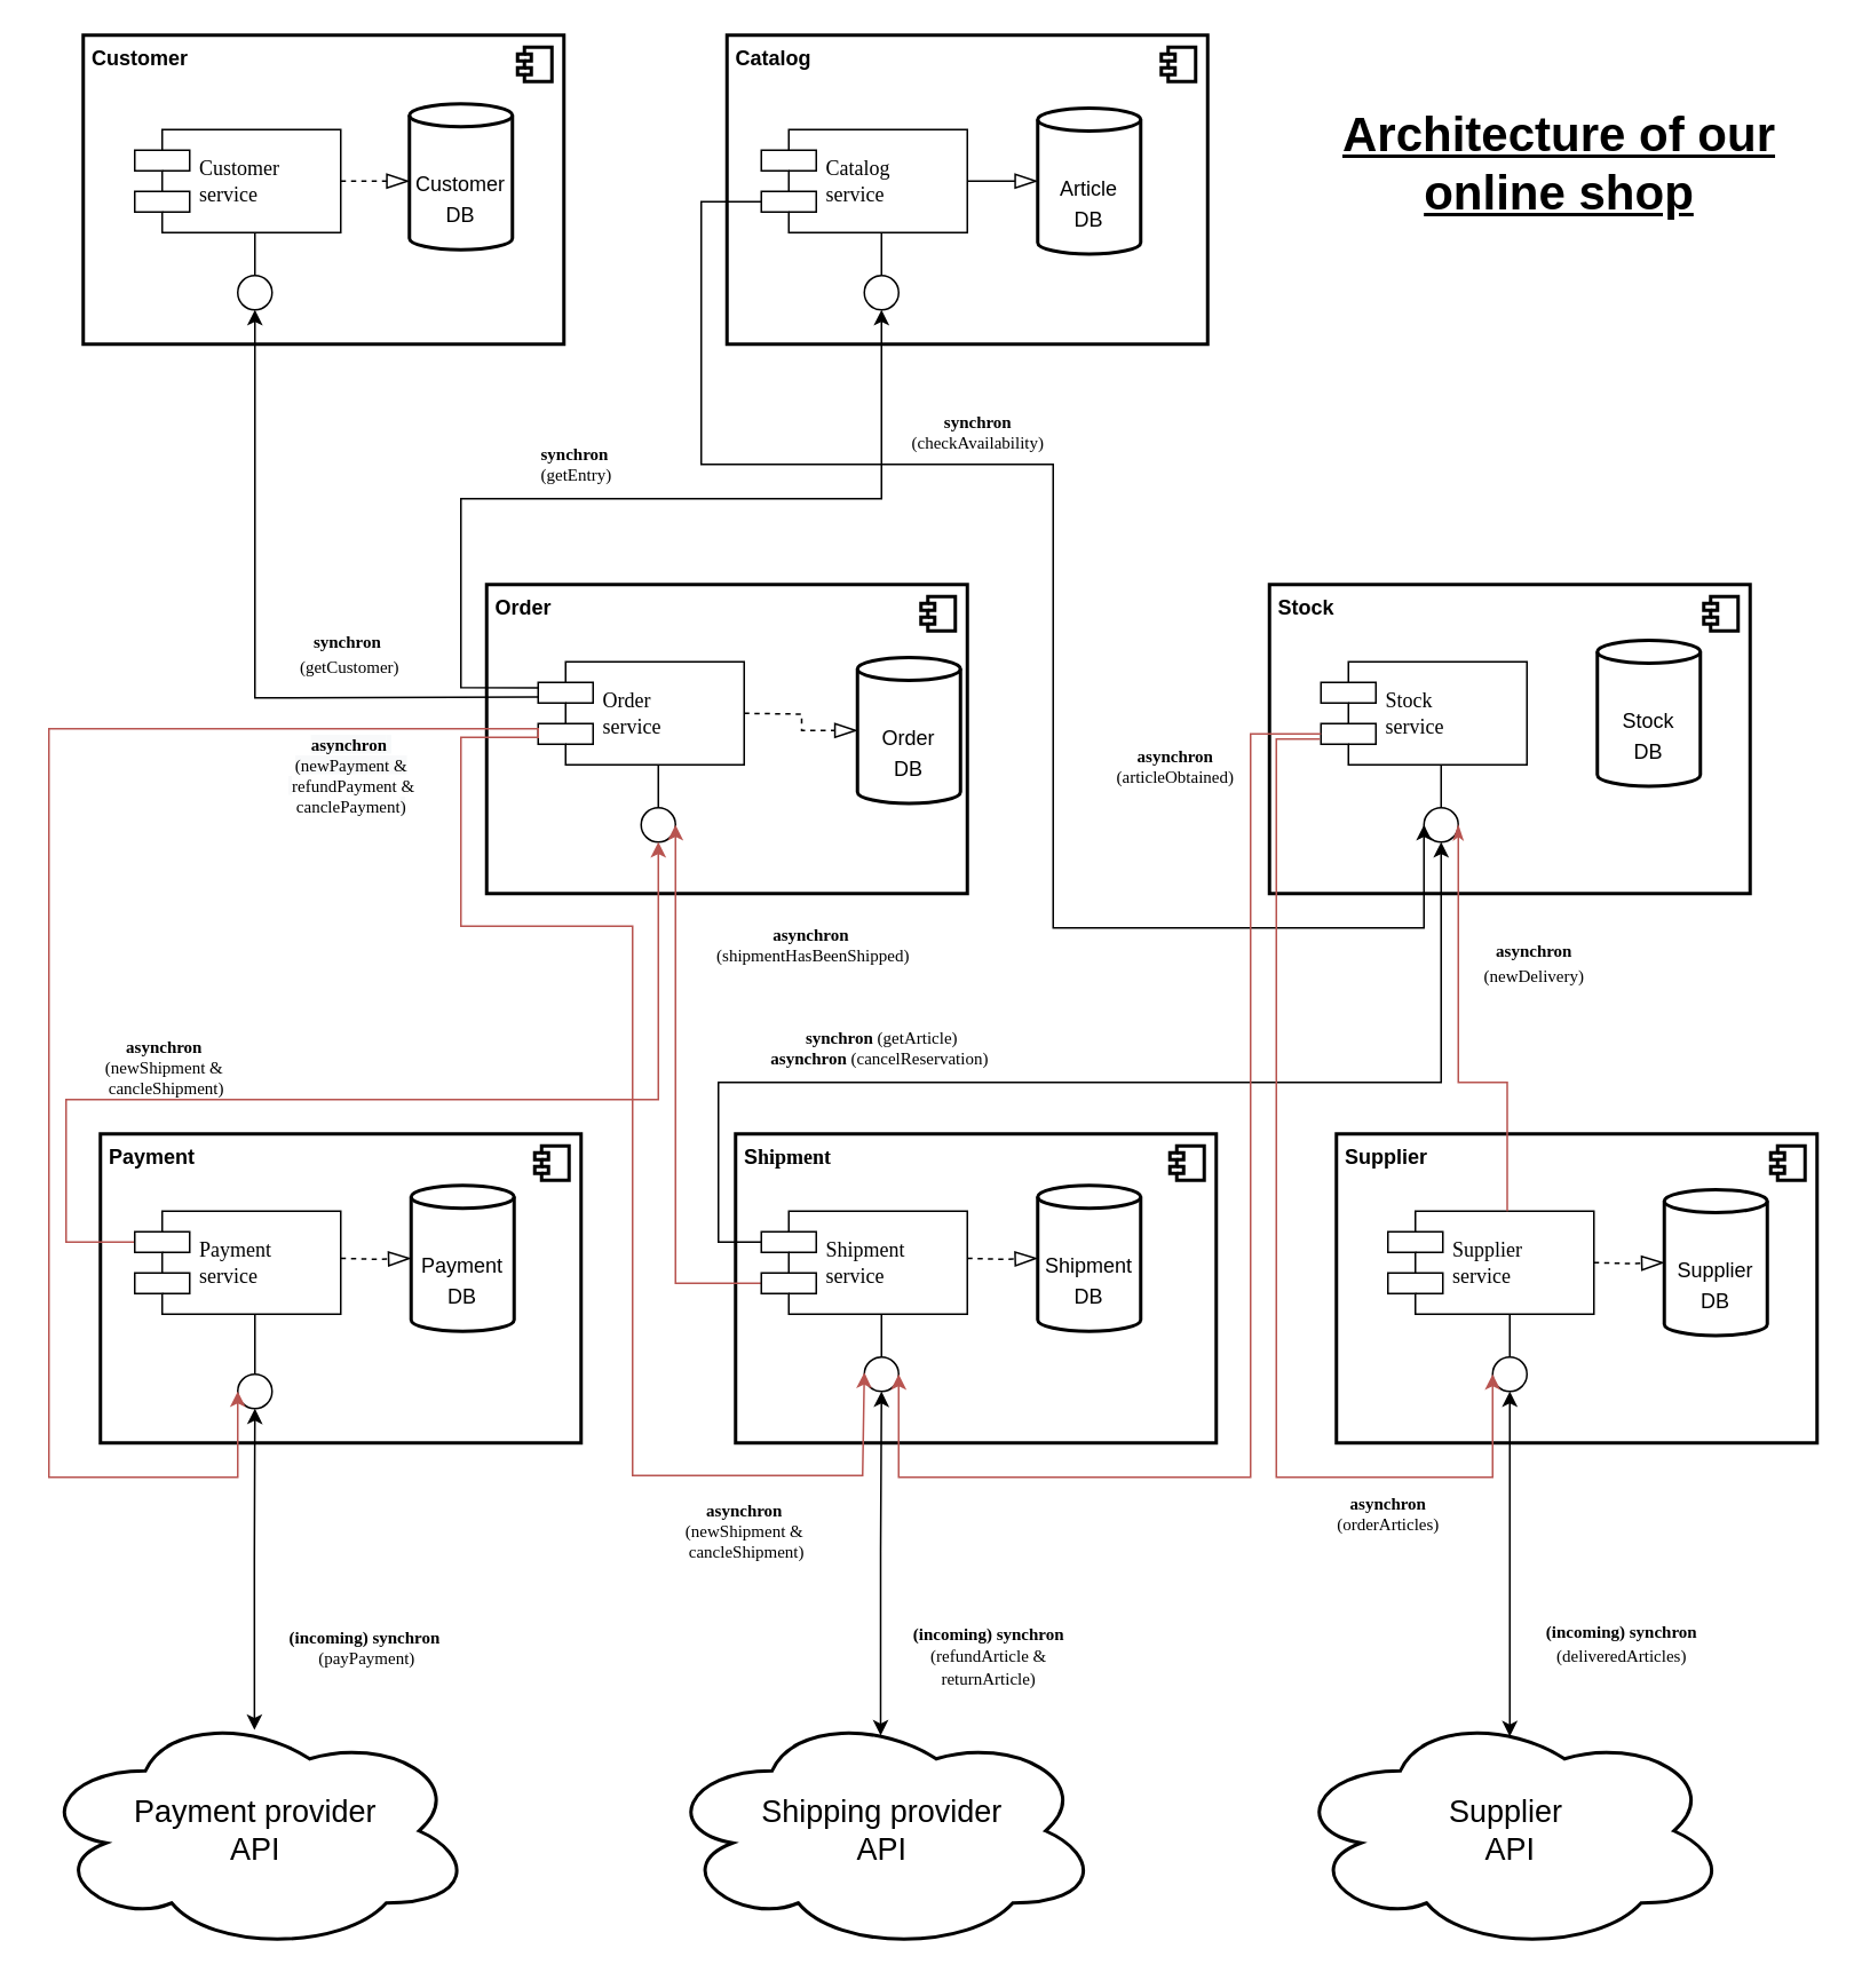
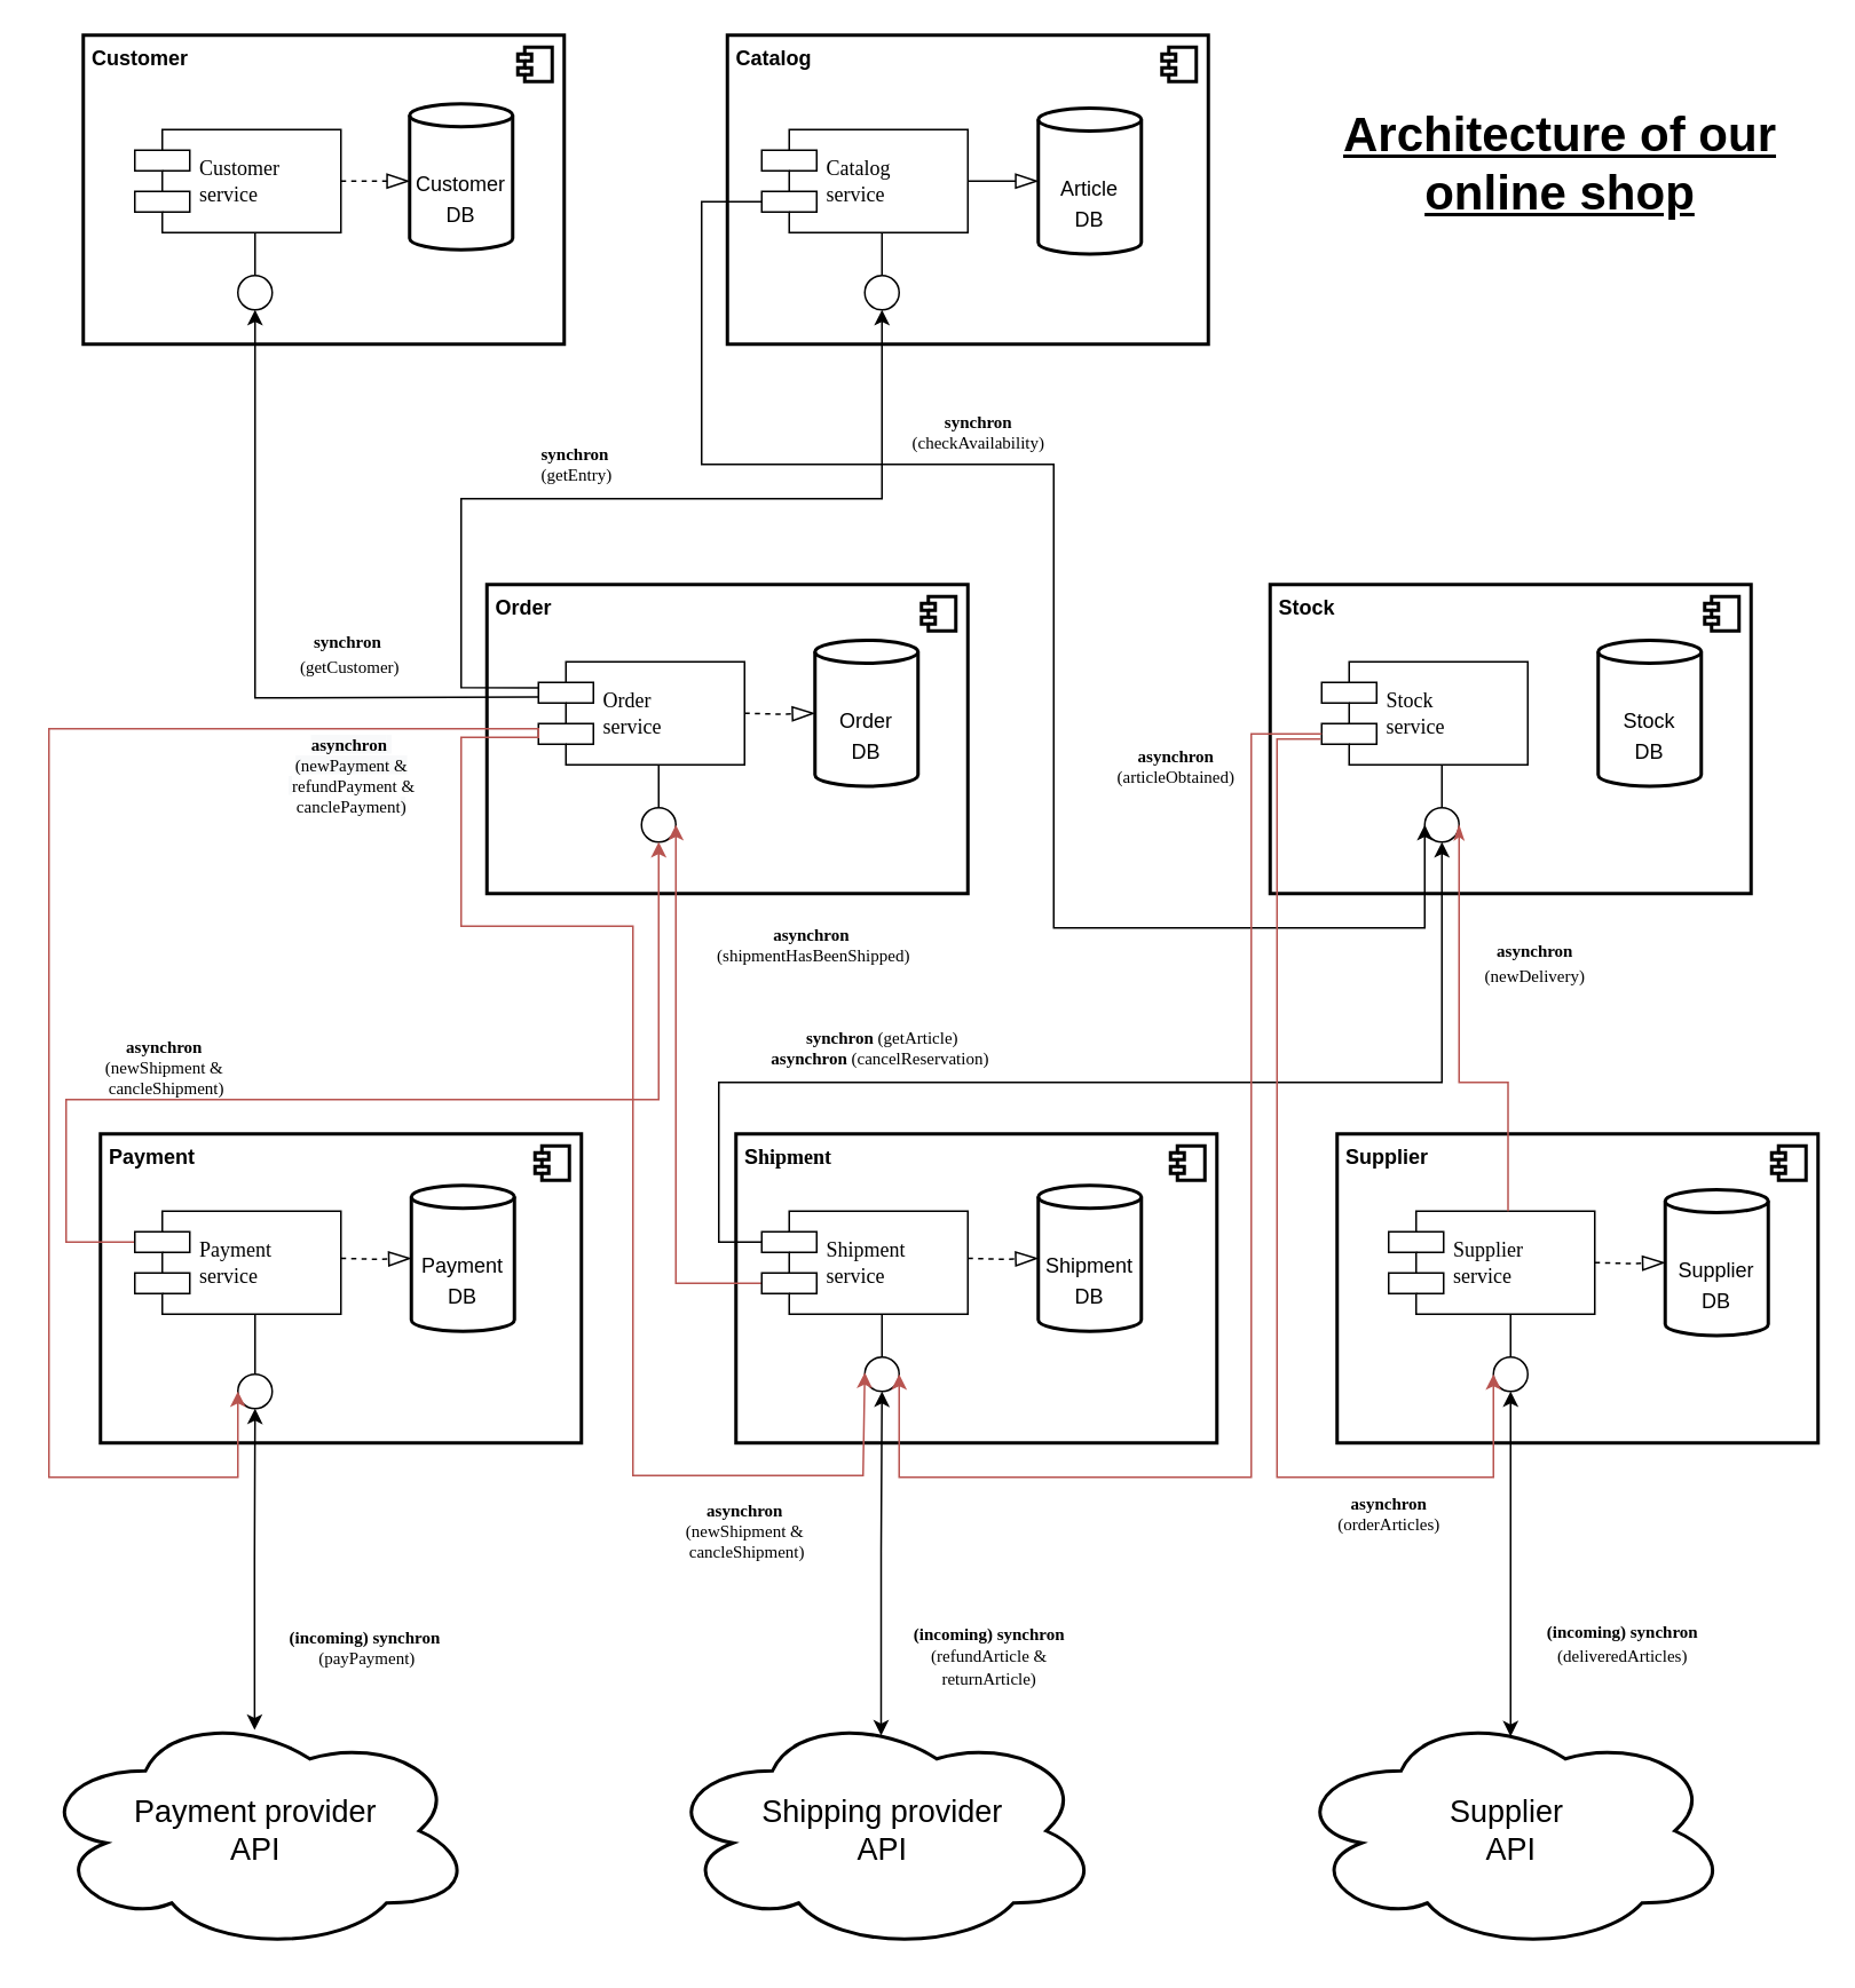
- <mxCell id="64" value="&lt;div&gt;&lt;span style=&quot;font-size: 12px&quot;&gt;Order&lt;/span&gt;&lt;/div&gt;&lt;span style=&quot;font-size: 12px&quot;&gt;&lt;div&gt;&lt;span&gt;DB&lt;/span&gt;&lt;/div&gt;&lt;/span&gt;" style="shape=cylinder3;whiteSpace=wrap;html=1;boundedLbl=1;backgroundOutline=1;size=6.667;strokeWidth=2;fontSize=28;rounded=0;align=center;verticalAlign=middle;labelPosition=center;verticalLabelPosition=middle;fontColor=default;horizontal=1;" parent="1" vertex="1"><mxGeometry x="499" y="382.5" width="60" height="85" as="geometry" /></mxCell>
+ <mxCell id="64" value="&lt;div&gt;&lt;span style=&quot;font-size: 12px&quot;&gt;Order&lt;/span&gt;&lt;/div&gt;&lt;span style=&quot;font-size: 12px&quot;&gt;&lt;div&gt;&lt;span&gt;DB&lt;/span&gt;&lt;/div&gt;&lt;/span&gt;" style="shape=cylinder3;whiteSpace=wrap;html=1;boundedLbl=1;backgroundOutline=1;size=6.667;strokeWidth=2;fontSize=28;rounded=0;align=center;verticalAlign=middle;labelPosition=center;verticalLabelPosition=middle;fontColor=default;horizontal=1;" parent="1" vertex="1"><mxGeometry x="474" y="372.5" width="60" height="85" as="geometry" /></mxCell>
